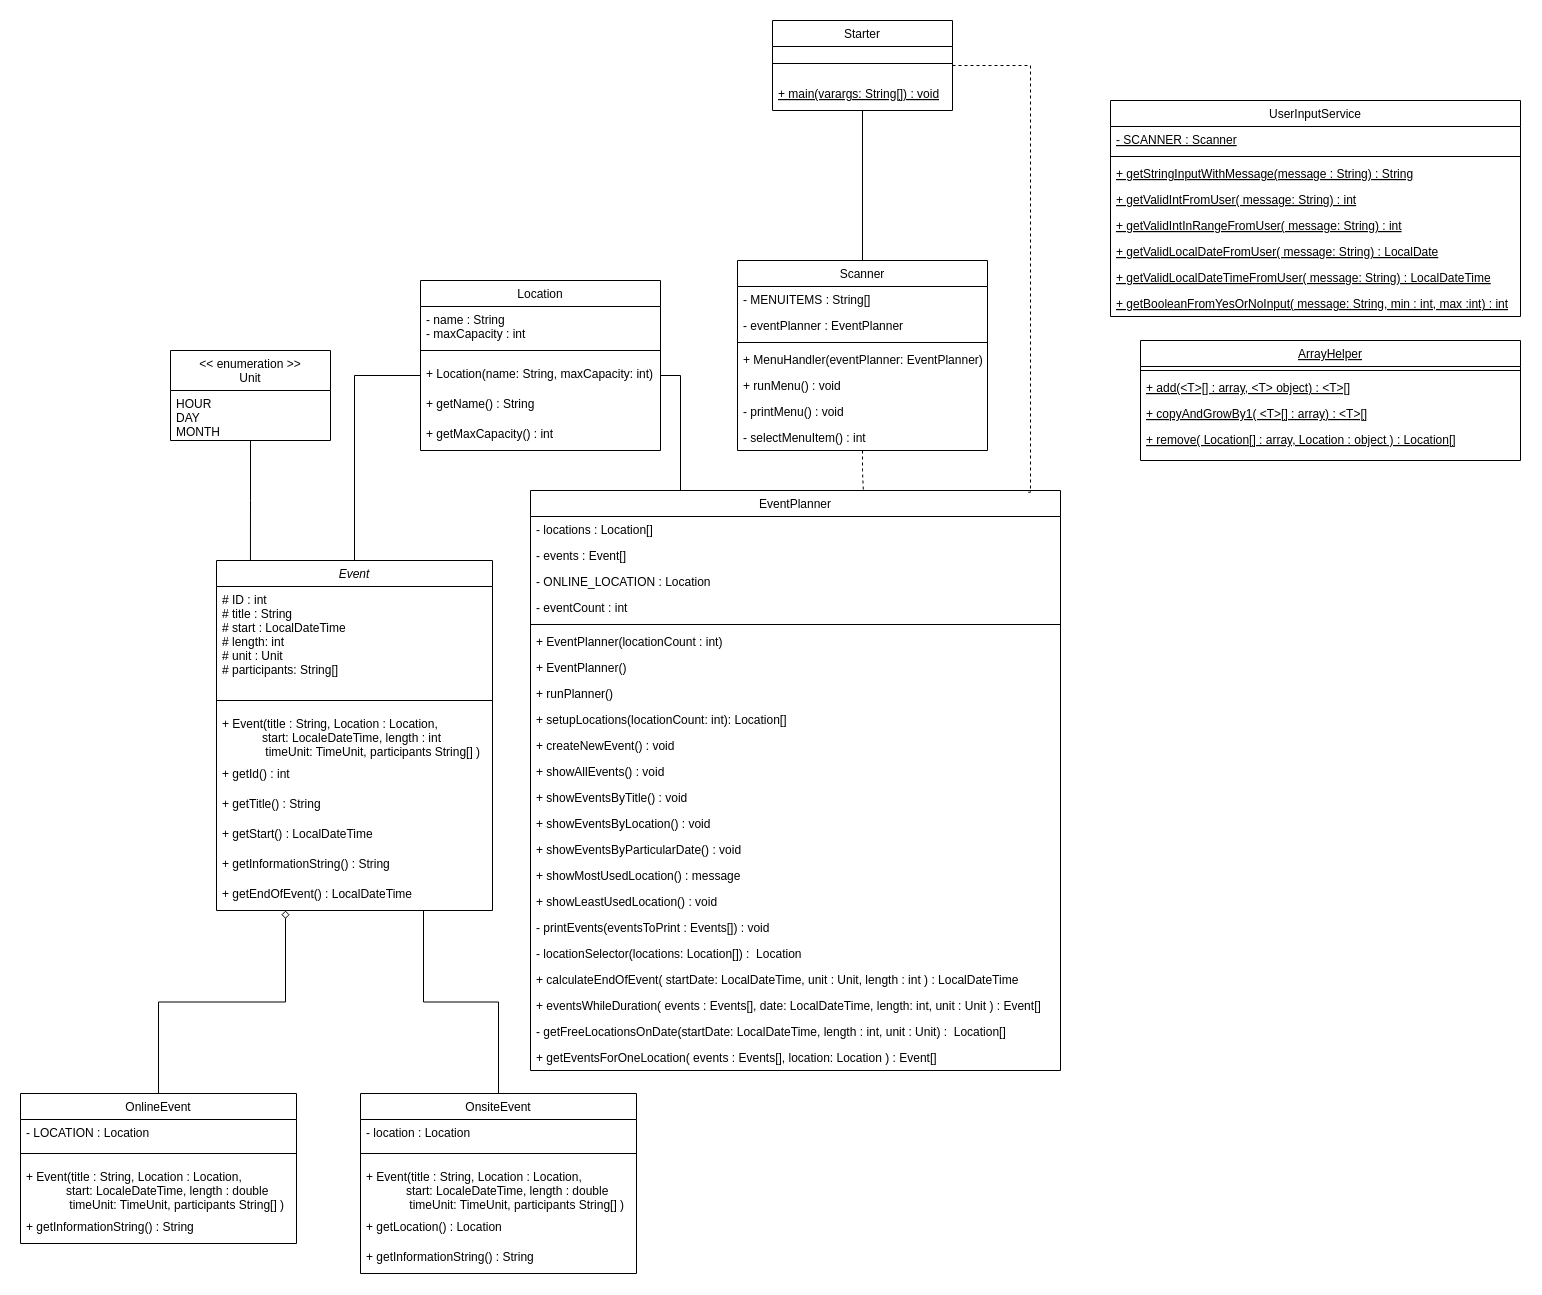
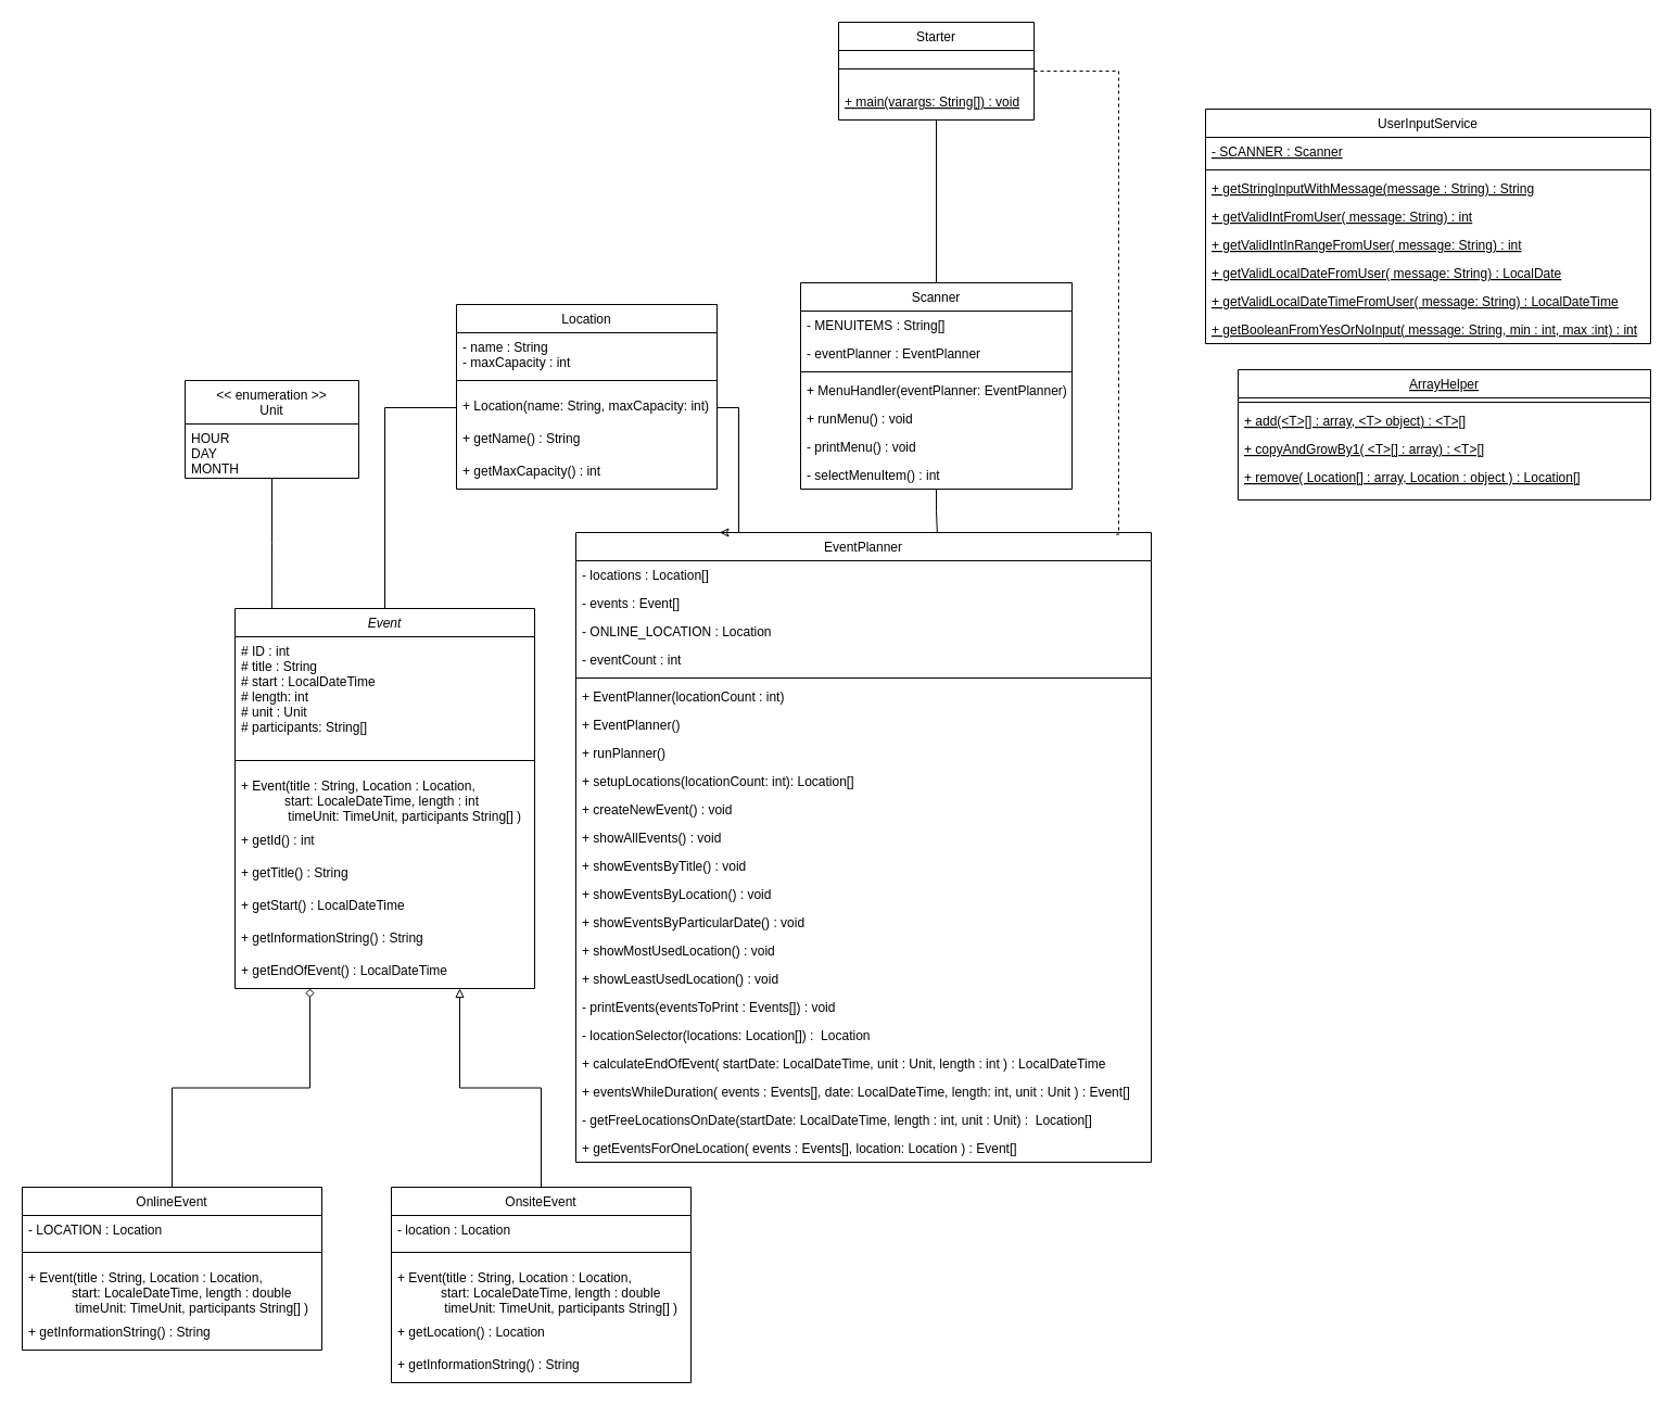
- <mxCell id="49" value="" style="edgeStyle=orthogonalEdgeStyle;rounded=0;orthogonalLoop=1;jettySize=auto;html=1;endArrow=none;endFill=0;entryX=0.628;entryY=0;entryDx=0;entryDy=0;entryPerimeter=0;dashed=1;" parent="1" source="50" target="2" edge="1"><mxGeometry relative="1" as="geometry" /></mxCell>
+ <mxCell id="49" value="" style="edgeStyle=orthogonalEdgeStyle;rounded=0;orthogonalLoop=1;jettySize=auto;html=1;endArrow=none;endFill=0;entryX=0.628;entryY=0;entryDx=0;entryDy=0;entryPerimeter=0;" parent="1" source="50" target="2" edge="1"><mxGeometry relative="1" as="geometry" /></mxCell>
- <mxCell id="85" style="edgeStyle=orthogonalEdgeStyle;rounded=0;orthogonalLoop=1;jettySize=auto;html=1;exitX=1;exitY=0.5;exitDx=0;exitDy=0;entryX=0.25;entryY=0;entryDx=0;entryDy=0;endArrow=none;endFill=0;" parent="1" source="28" target="2" edge="1"><mxGeometry relative="1" as="geometry"><Array as="points"><mxPoint x="680" y="375" /><mxPoint x="680" y="490" /></Array></mxGeometry></mxCell>
+ <mxCell id="85" style="edgeStyle=orthogonalEdgeStyle;rounded=0;orthogonalLoop=1;jettySize=auto;html=1;exitX=1;exitY=0.5;exitDx=0;exitDy=0;entryX=0.25;entryY=0;entryDx=0;entryDy=0;endArrow=classic;endFill=0;" parent="1" source="28" target="2" edge="1"><mxGeometry relative="1" as="geometry"><Array as="points"><mxPoint x="680" y="375" /><mxPoint x="680" y="490" /></Array></mxGeometry></mxCell>
- <mxCell id="17" value="+ showMostUsedLocation() : message" style="text;align=left;verticalAlign=top;spacingLeft=4;spacingRight=4;overflow=hidden;rotatable=0;points=[[0,0.5],[1,0.5]];portConstraint=eastwest;fontStyle=0" parent="2" vertex="1"><mxGeometry y="372" width="530" height="26" as="geometry" /></mxCell>
+ <mxCell id="17" value="+ showMostUsedLocation() : void" style="text;align=left;verticalAlign=top;spacingLeft=4;spacingRight=4;overflow=hidden;rotatable=0;points=[[0,0.5],[1,0.5]];portConstraint=eastwest;fontStyle=0" parent="2" vertex="1"><mxGeometry y="372" width="530" height="26" as="geometry" /></mxCell>
- <mxCell id="58" style="edgeStyle=orthogonalEdgeStyle;rounded=0;orthogonalLoop=1;jettySize=auto;html=1;exitX=0.5;exitY=0;exitDx=0;exitDy=0;endArrow=none;endFill=0;entryX=0.75;entryY=1;entryDx=0;entryDy=0;" parent="1" source="59" target="35" edge="1"><mxGeometry relative="1" as="geometry"><mxPoint x="566" y="780" as="targetPoint" /></mxGeometry></mxCell>
+ <mxCell id="58" style="edgeStyle=orthogonalEdgeStyle;rounded=0;orthogonalLoop=1;jettySize=auto;html=1;exitX=0.5;exitY=0;exitDx=0;exitDy=0;endArrow=block;endFill=0;entryX=0.75;entryY=1;entryDx=0;entryDy=0;" parent="1" source="59" target="35" edge="1"><mxGeometry relative="1" as="geometry"><mxPoint x="566" y="780" as="targetPoint" /></mxGeometry></mxCell>
